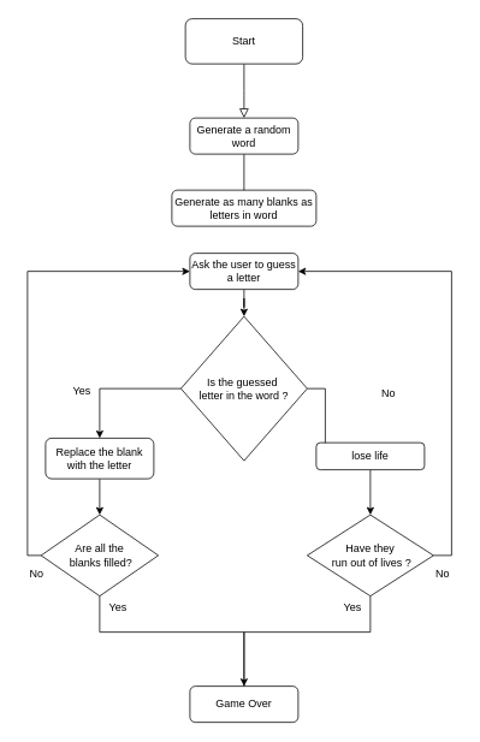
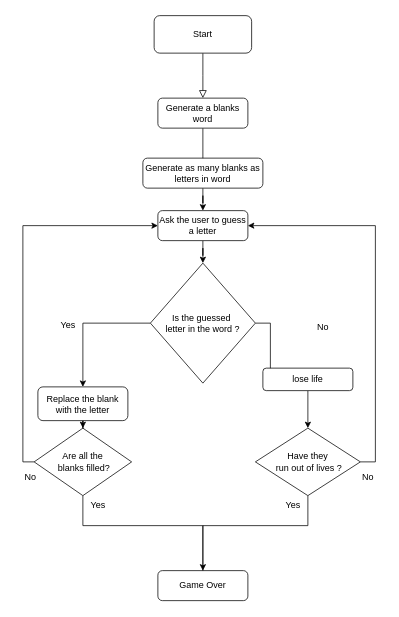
- <mxCell id="6" value="Generate a random word" style="rounded=1;whiteSpace=wrap;html=1;fontSize=12;glass=0;strokeWidth=1;shadow=0;" parent="1" vertex="1"><mxGeometry x="210" y="130" width="120" height="40" as="geometry" /></mxCell>
+ <mxCell id="6" value="Generate a blanks word" style="rounded=1;whiteSpace=wrap;html=1;fontSize=12;glass=0;strokeWidth=1;shadow=0;" parent="1" vertex="1"><mxGeometry x="210" y="130" width="120" height="40" as="geometry" /></mxCell>
+ <mxCell id="9" style="edgeStyle=orthogonalEdgeStyle;rounded=0;orthogonalLoop=1;jettySize=auto;html=1;" edge="1" parent="1" source="10" target="8"><mxGeometry relative="1" as="geometry" /></mxCell>
- <mxCell id="15" value="Replace the blank with the letter" style="rounded=1;whiteSpace=wrap;html=1;" vertex="1" parent="1"><mxGeometry y="485" width="120" height="45" as="geometry" x="50" /></mxCell>
+ <mxCell id="15" value="Replace the blank with the letter" style="rounded=1;whiteSpace=wrap;html=1;" vertex="1" parent="1"><mxGeometry x="50" y="515" width="120" height="45" as="geometry" /></mxCell>
